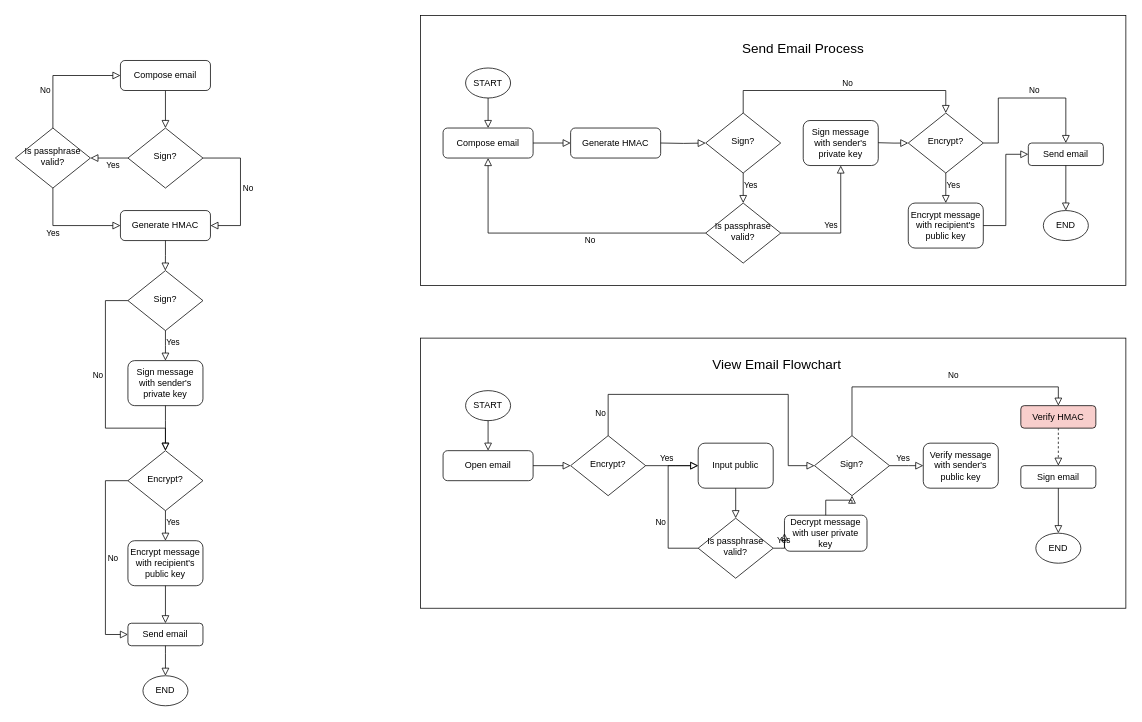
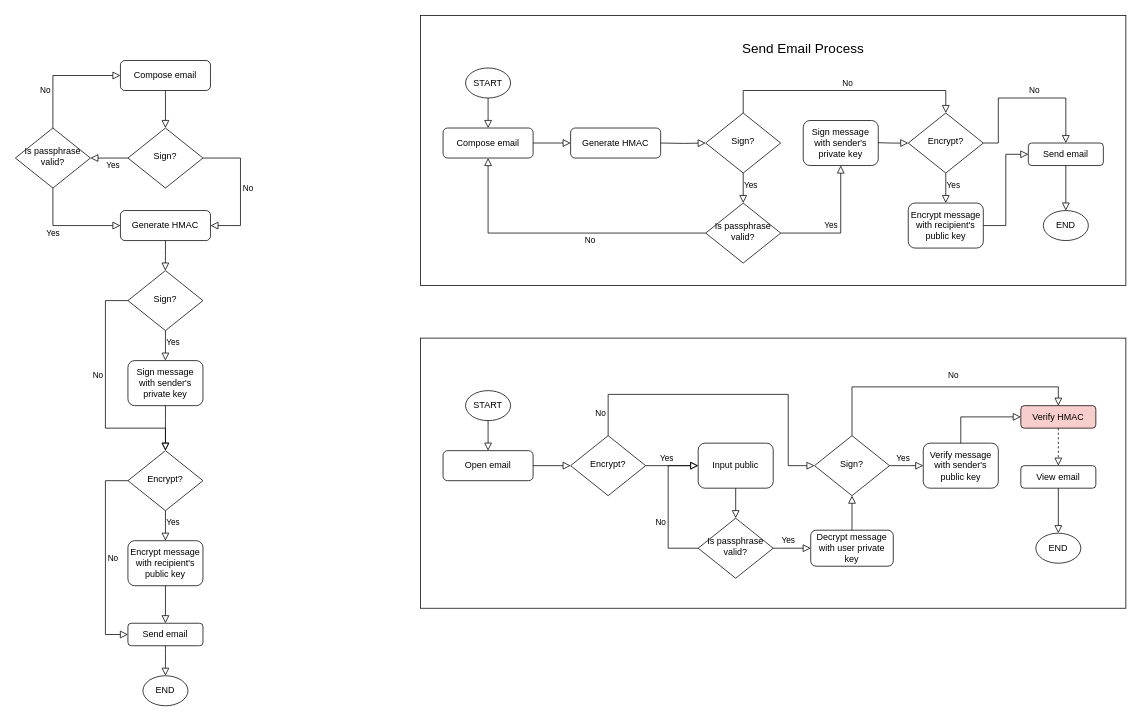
- <mxCell id="54" value="View Email Flowchart" style="text;html=1;align=center;verticalAlign=middle;whiteSpace=wrap;rounded=0;fontSize=18;labelBackgroundColor=default;" vertex="1" parent="1"><mxGeometry x="780" y="470" width="510" height="30" as="geometry" /></mxCell>
+ <mxCell id="71" value="" style="rounded=0;html=1;jettySize=auto;orthogonalLoop=1;fontSize=11;endArrow=block;endFill=0;endSize=8;strokeWidth=1;shadow=0;labelBackgroundColor=none;edgeStyle=orthogonalEdgeStyle;exitX=0.5;exitY=0;exitDx=0;exitDy=0;entryX=0;entryY=0.5;entryDx=0;entryDy=0;" edge="1" parent="1" source="61" target="69"><mxGeometry relative="1" as="geometry"><mxPoint x="1145" y="716" as="sourcePoint" /><mxPoint x="1145" y="670" as="targetPoint" /></mxGeometry></mxCell>
- <mxCell id="62" value="Sign email" style="rounded=1;whiteSpace=wrap;html=1;fontSize=12;glass=0;strokeWidth=1;shadow=0;" vertex="1" parent="1"><mxGeometry x="1360" y="620" width="100" height="30" as="geometry" /></mxCell>
+ <mxCell id="62" value="View email" style="rounded=1;whiteSpace=wrap;html=1;fontSize=12;glass=0;strokeWidth=1;shadow=0;" vertex="1" parent="1"><mxGeometry x="1360" y="620" width="100" height="30" as="geometry" /></mxCell>
- <mxCell id="59" value="Decrypt message with user private key" style="rounded=1;whiteSpace=wrap;html=1;fontSize=12;glass=0;strokeWidth=1;shadow=0;" vertex="1" parent="1"><mxGeometry x="1045" y="686" width="110" height="48" as="geometry" /></mxCell>
+ <mxCell id="59" value="Decrypt message with user private key" style="rounded=1;whiteSpace=wrap;html=1;fontSize=12;glass=0;strokeWidth=1;shadow=0;" vertex="1" parent="1"><mxGeometry x="1080" y="706" width="110" height="48" as="geometry" /></mxCell>
